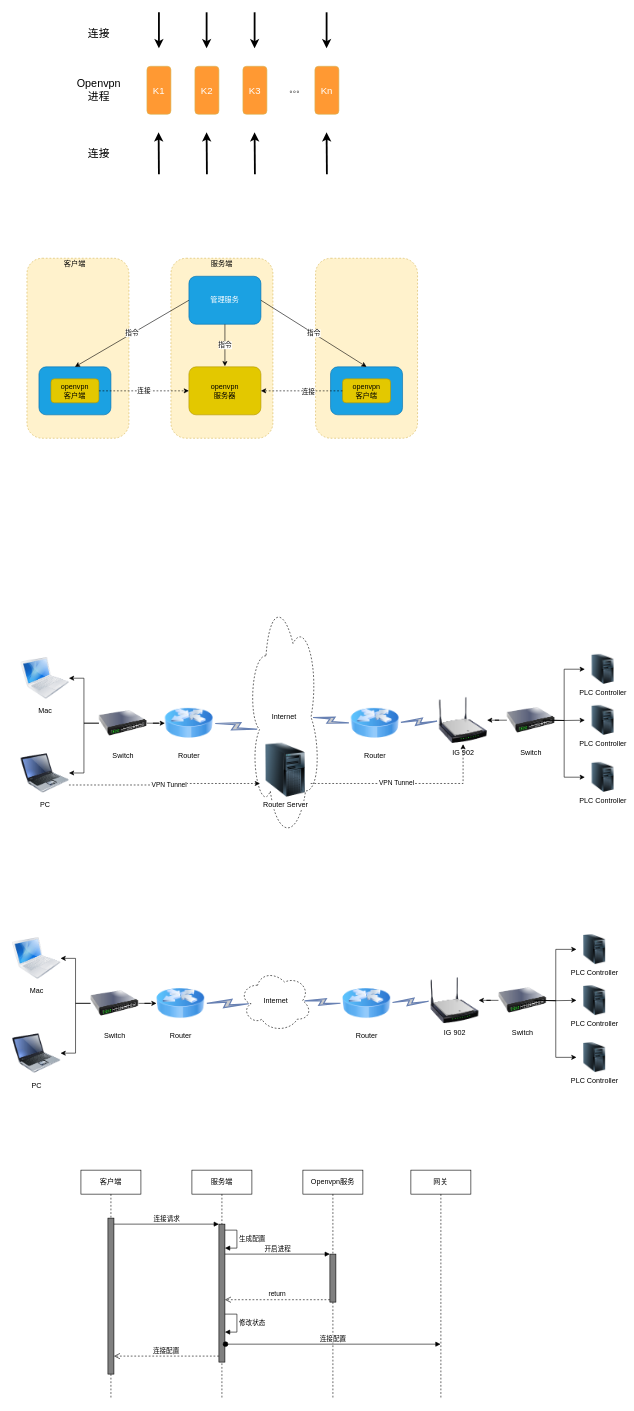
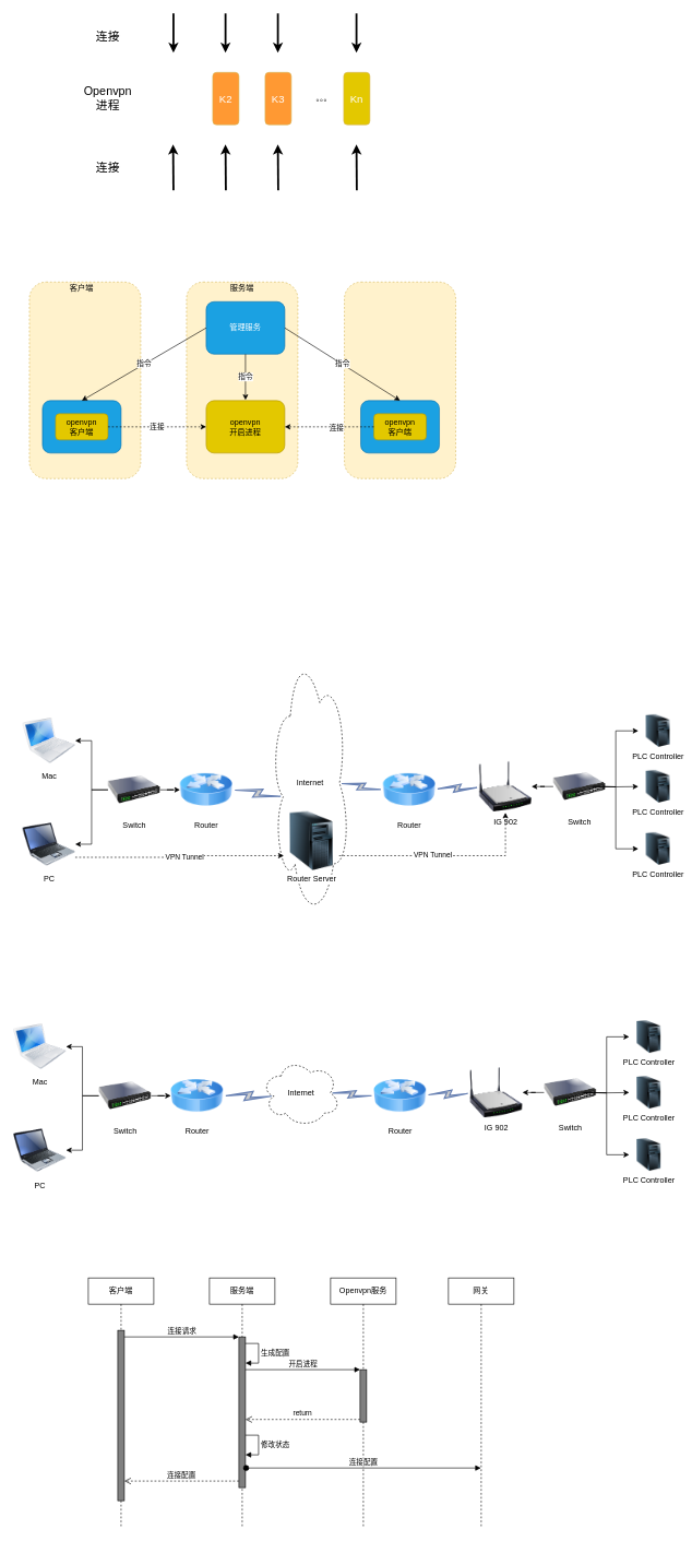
- <mxCell id="6" value="&lt;font style=&quot;font-size: 16px&quot; color=&quot;#ffffff&quot;&gt;K1&lt;/font&gt;" style="rounded=1;whiteSpace=wrap;html=1;strokeColor=#d6b656;fillColor=#FF9933;" parent="1" vertex="1"><mxGeometry x="244" y="110" width="40" height="80" as="geometry" /></mxCell>
- <mxCell id="10" value="&lt;font style=&quot;font-size: 16px&quot; color=&quot;#ffffff&quot;&gt;Kn&lt;/font&gt;" style="rounded=1;whiteSpace=wrap;html=1;strokeColor=#d6b656;fillColor=#FF9933;" parent="1" vertex="1"><mxGeometry x="524" y="110" width="40" height="80" as="geometry" /></mxCell>
+ <mxCell id="10" value="&lt;font style=&quot;font-size: 16px&quot; color=&quot;#ffffff&quot;&gt;Kn&lt;/font&gt;" style="rounded=1;whiteSpace=wrap;html=1;strokeColor=#d6b656;fillColor=#e3c800;" parent="1" vertex="1"><mxGeometry x="524" y="110" width="40" height="80" as="geometry" /></mxCell>
- <mxCell id="27" value="openvpn&lt;br&gt;服务器" style="rounded=1;whiteSpace=wrap;html=1;fillColor=#e3c800;strokeColor=#B09500;fontColor=#000000;" parent="1" vertex="1"><mxGeometry x="314" y="611" width="120" height="80" as="geometry" /></mxCell>
+ <mxCell id="27" value="openvpn&lt;br&gt;开启进程" style="rounded=1;whiteSpace=wrap;html=1;fillColor=#e3c800;strokeColor=#B09500;fontColor=#000000;" parent="1" vertex="1"><mxGeometry x="314" y="611" width="120" height="80" as="geometry" /></mxCell>
